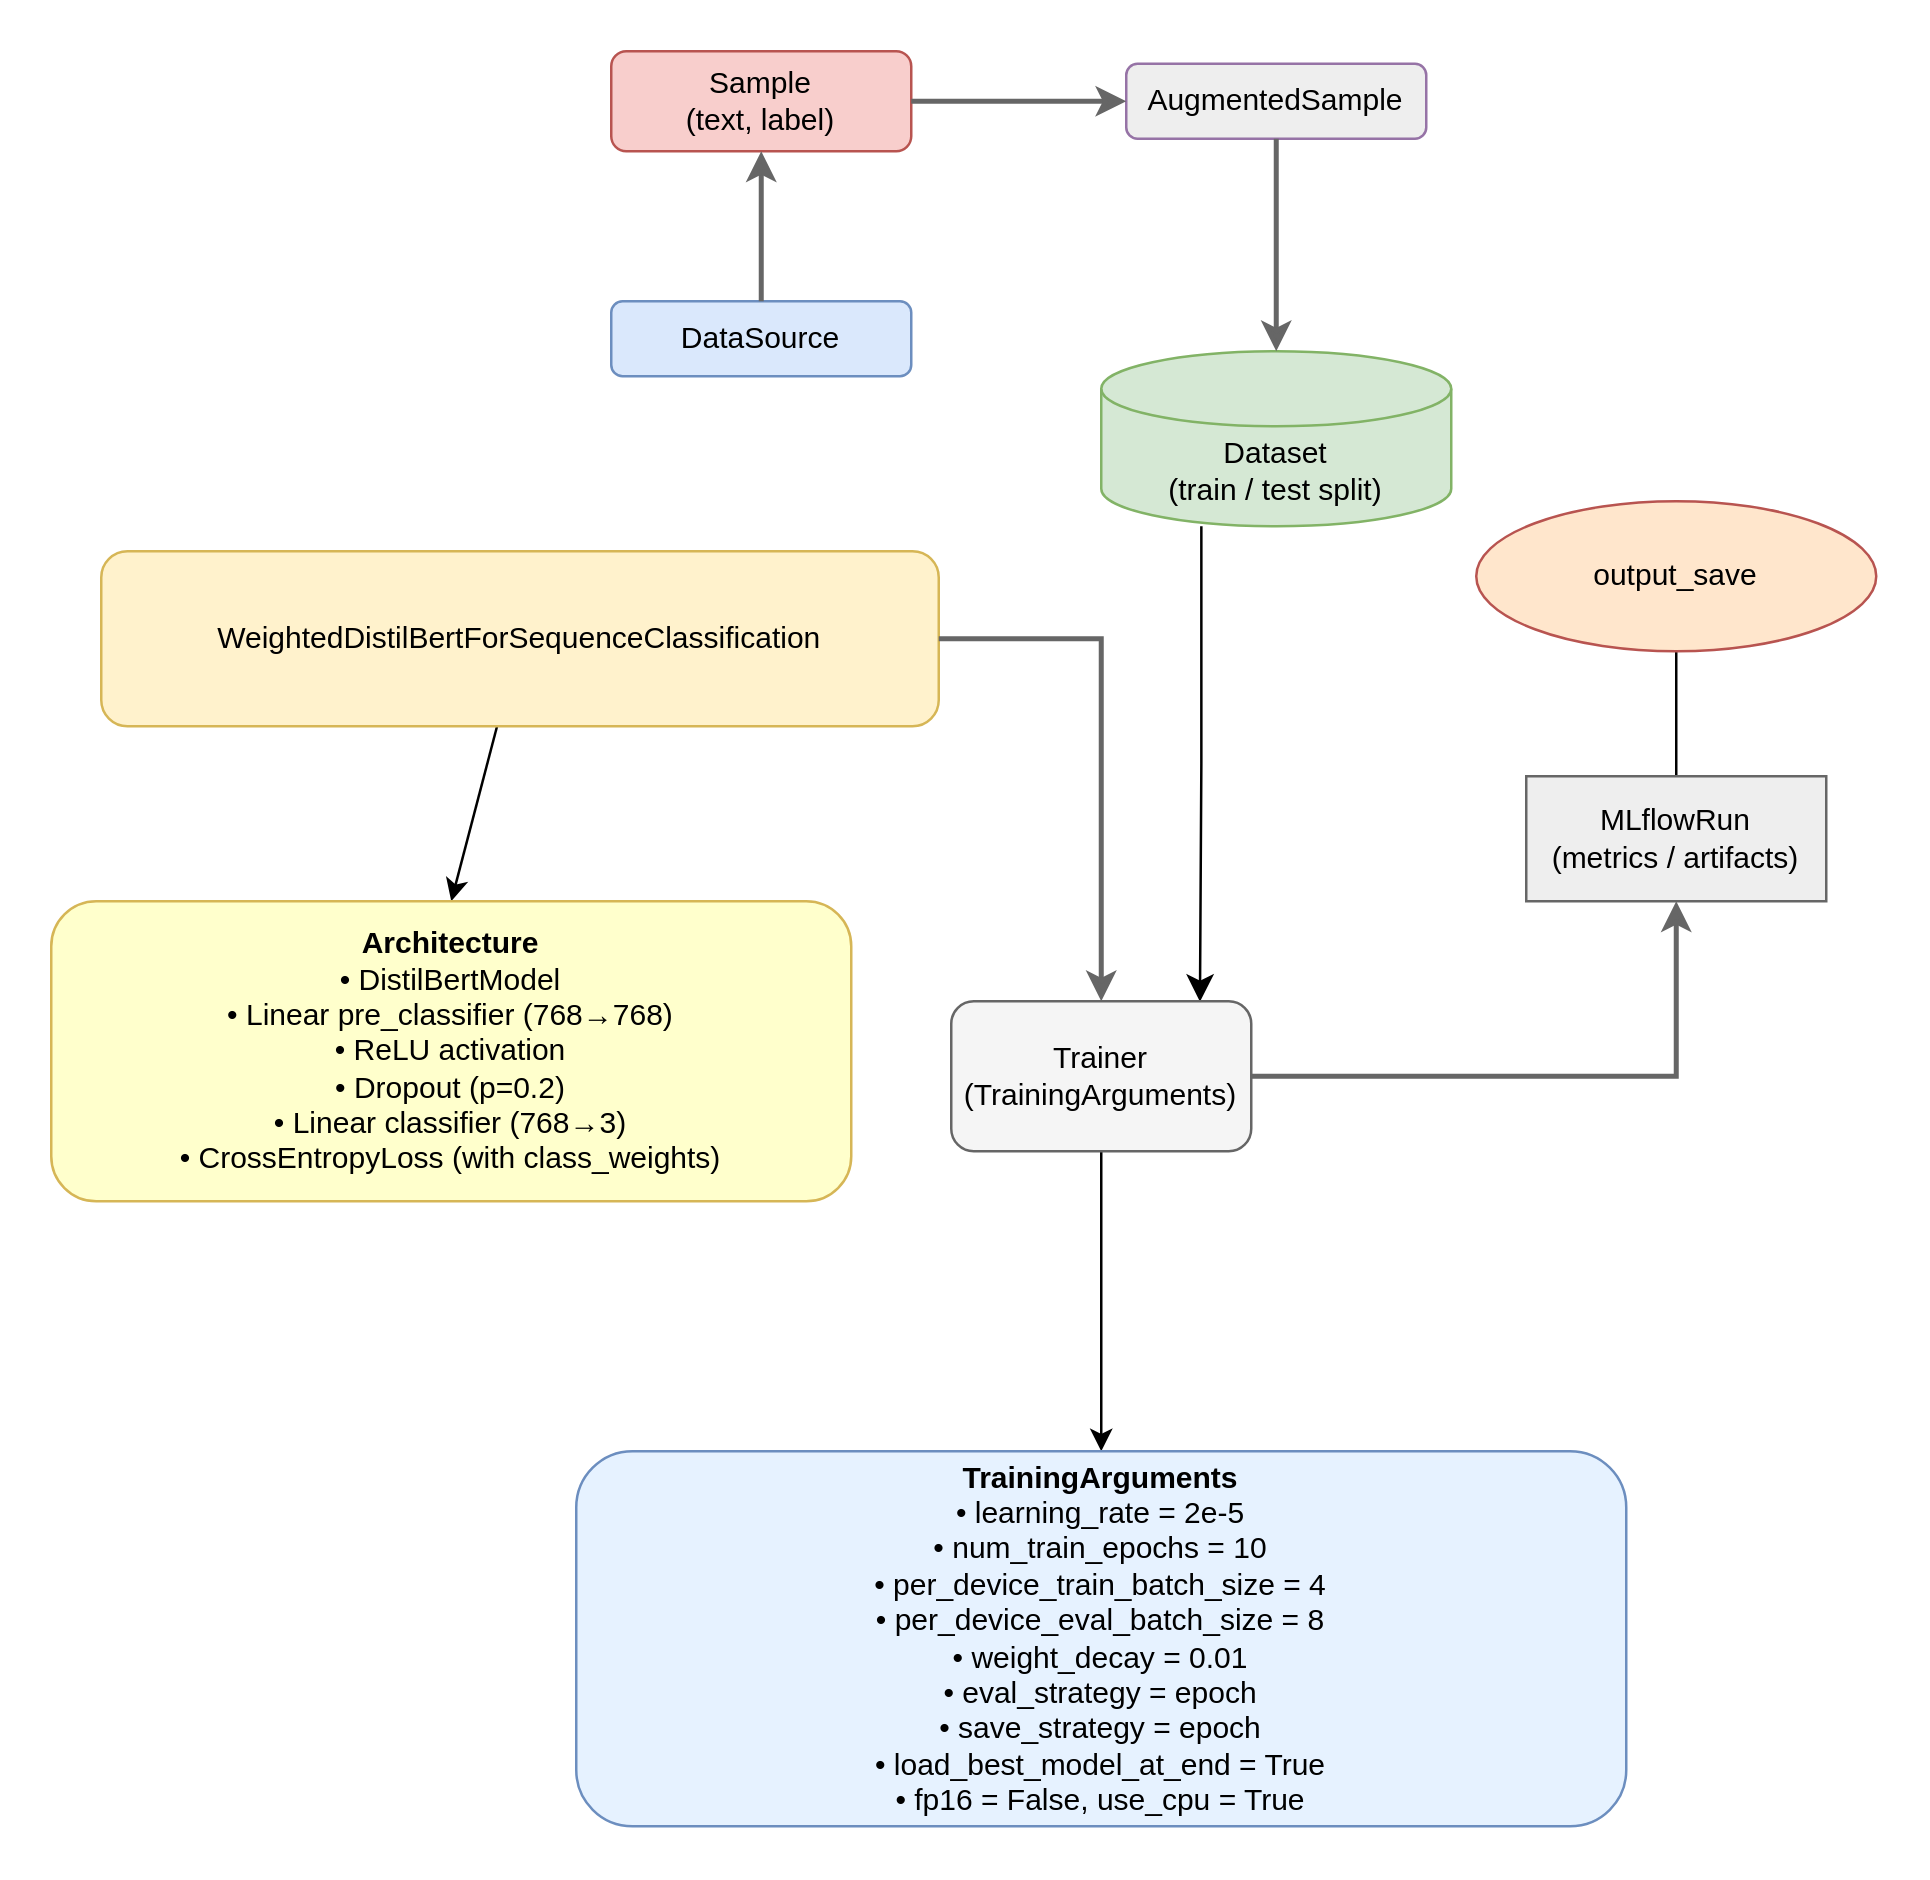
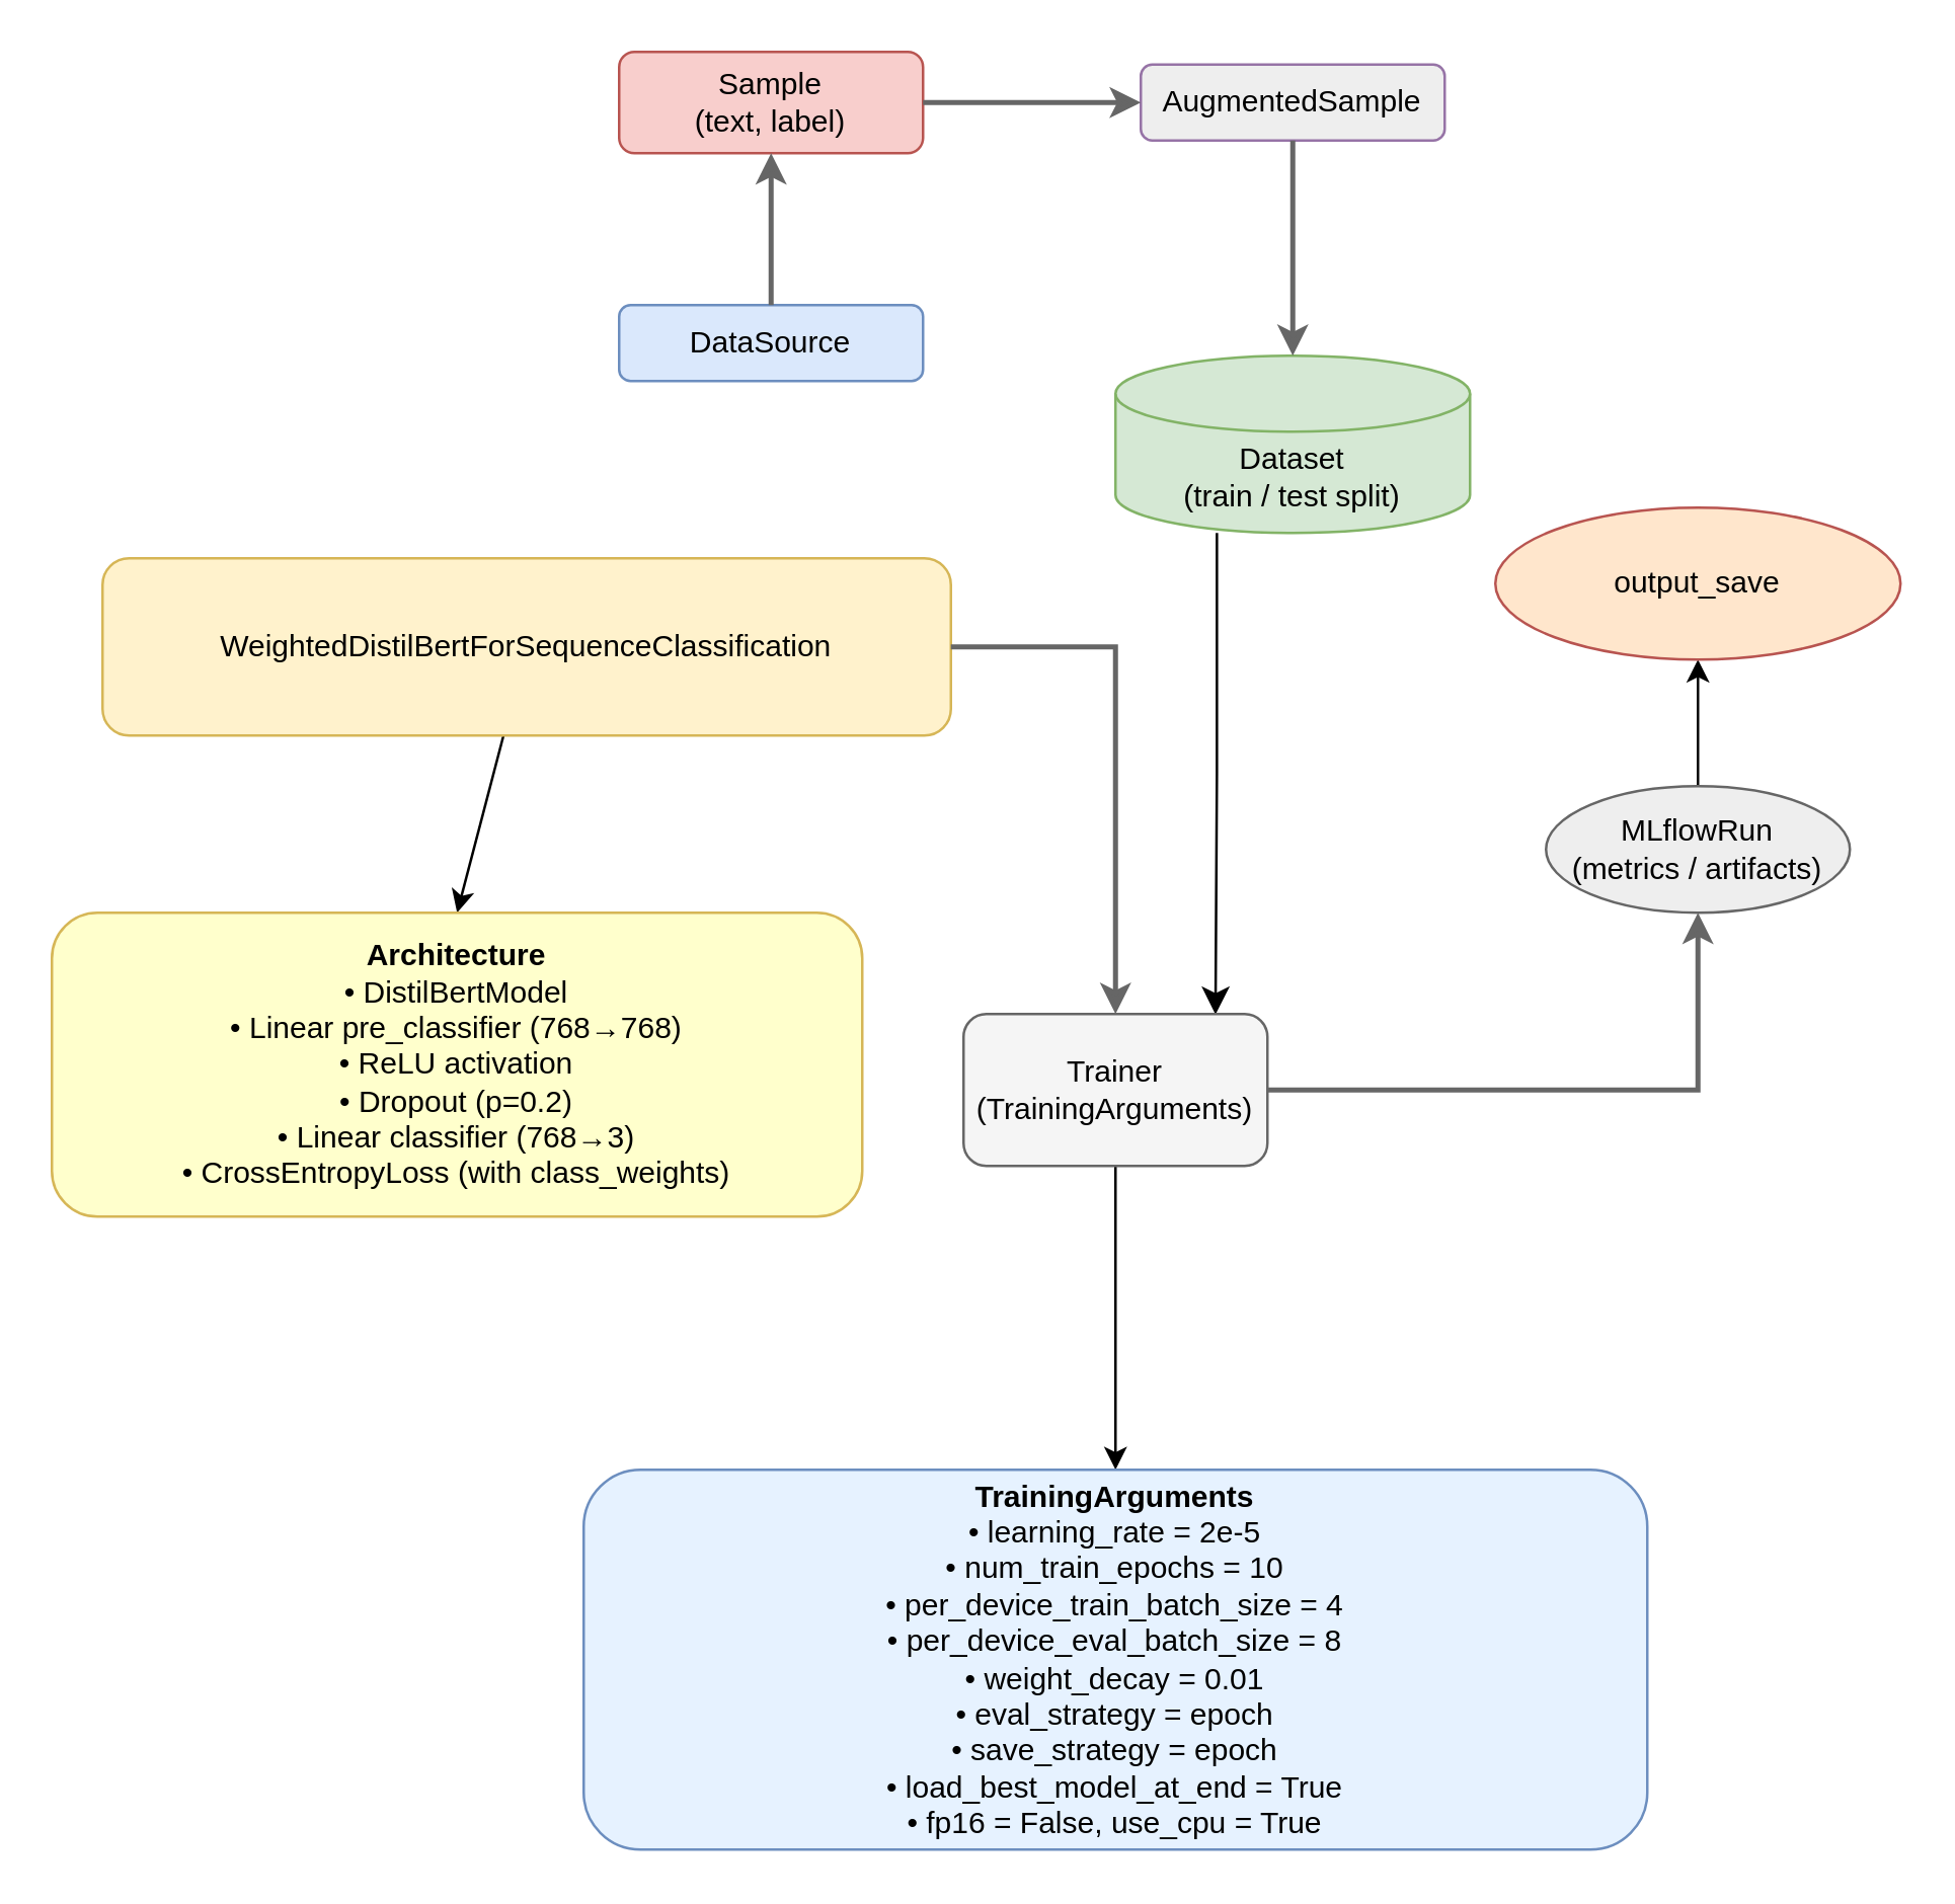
- <mxCell id="11" style="edgeStyle=none;html=1;entryX=0.5;entryY=1;entryDx=0;entryDy=0;endArrow=none;" parent="1" source="12" target="20" edge="1"><mxGeometry relative="1" as="geometry" /></mxCell>
+ <mxCell id="11" style="edgeStyle=none;html=1;entryX=0.5;entryY=1;entryDx=0;entryDy=0;" parent="1" source="12" target="20" edge="1"><mxGeometry relative="1" as="geometry" /></mxCell>
- <mxCell id="12" value="MLflowRun&lt;br&gt;(metrics / artifacts)" style="whiteSpace=wrap;html=1;fillColor=#eeeeee;strokeColor=#666666;rounded=0;" parent="1" vertex="1"><mxGeometry x="610" y="310" width="120" height="50" as="geometry" /></mxCell>
+ <mxCell id="12" value="MLflowRun&lt;br&gt;(metrics / artifacts)" style="ellipse;whiteSpace=wrap;html=1;fillColor=#eeeeee;strokeColor=#666666;" parent="1" vertex="1"><mxGeometry x="610" y="310" width="120" height="50" as="geometry" /></mxCell>
